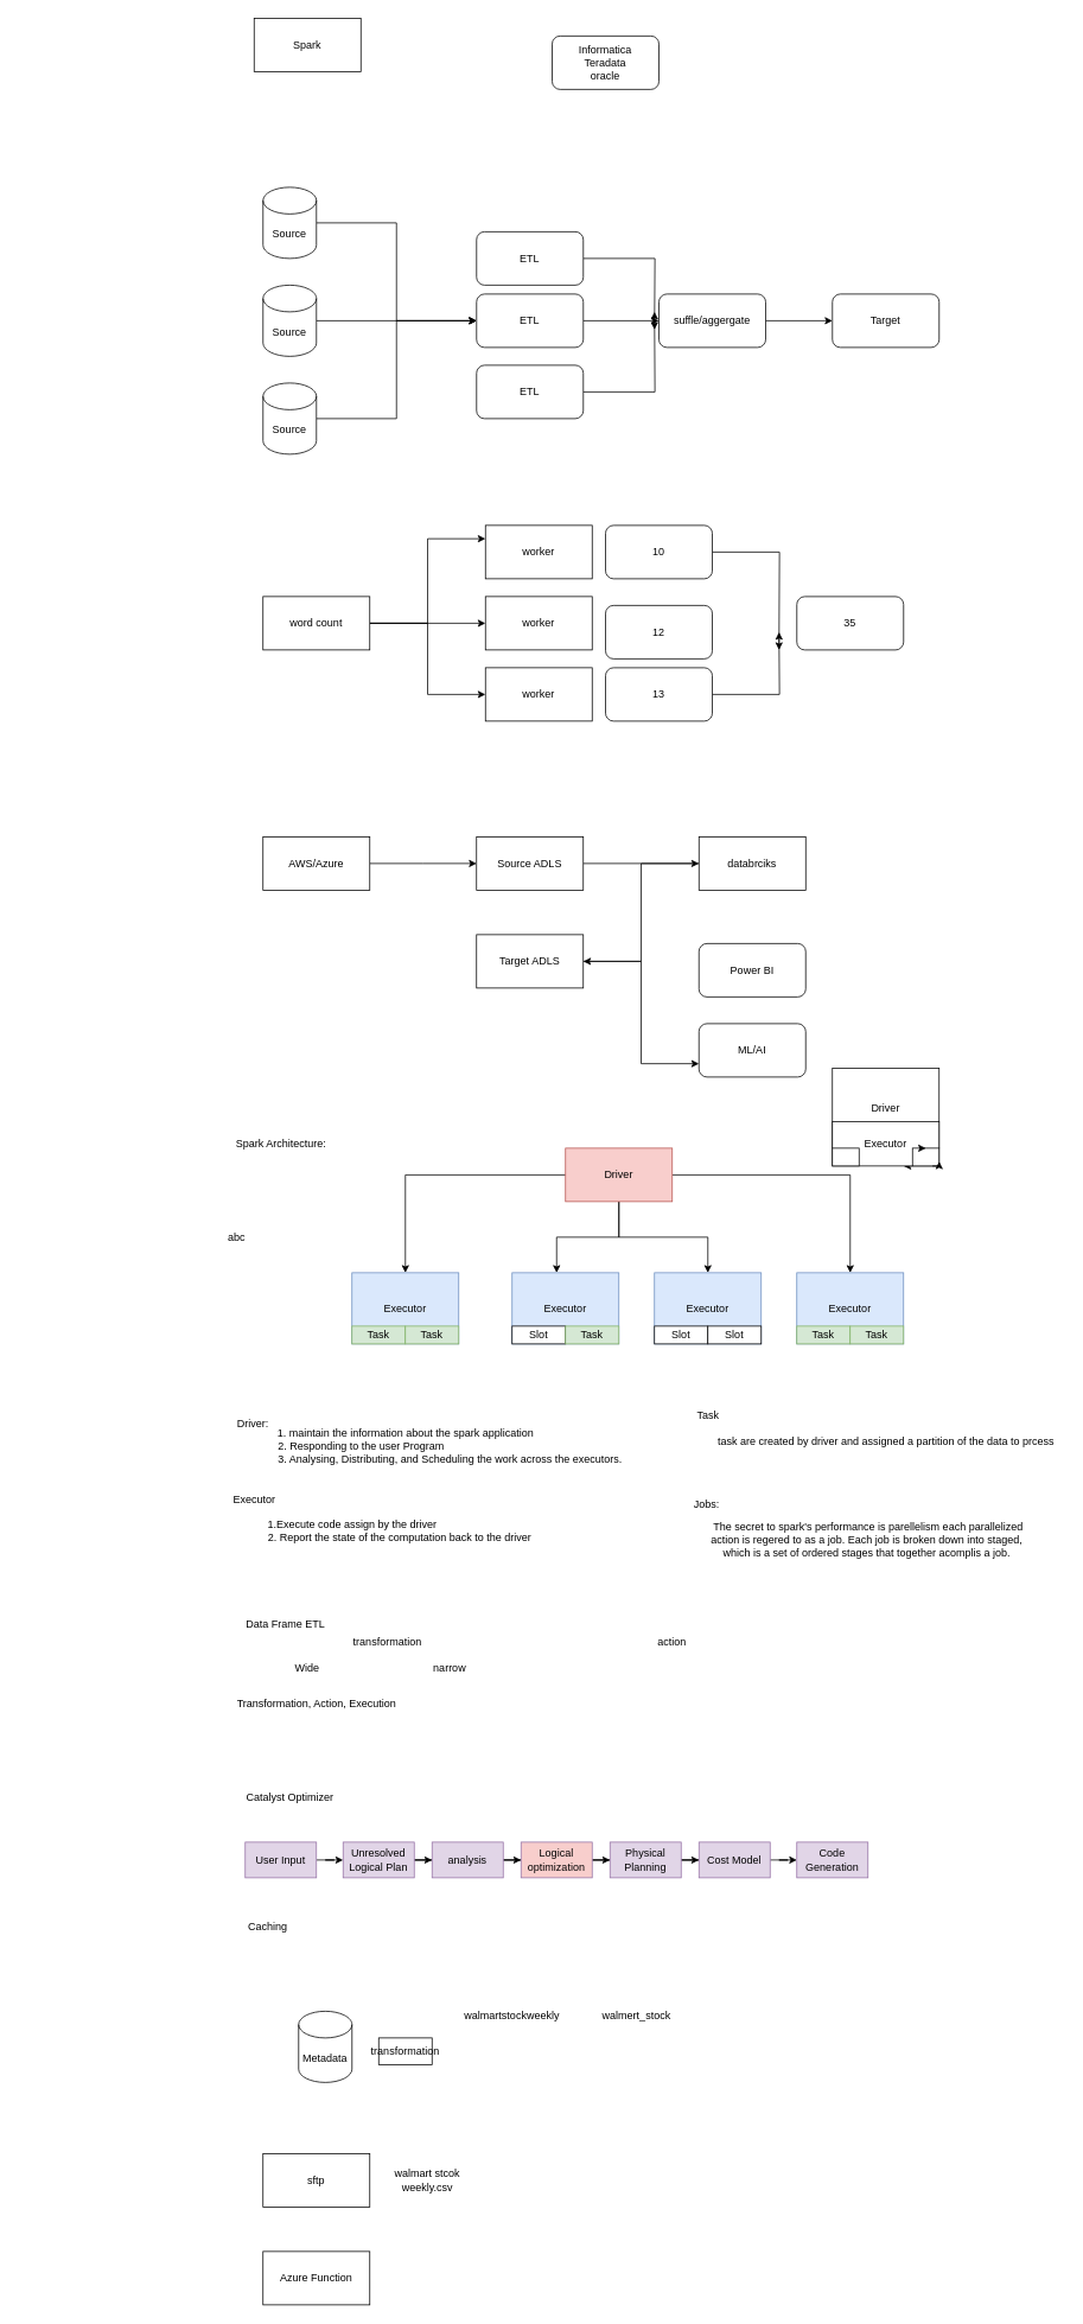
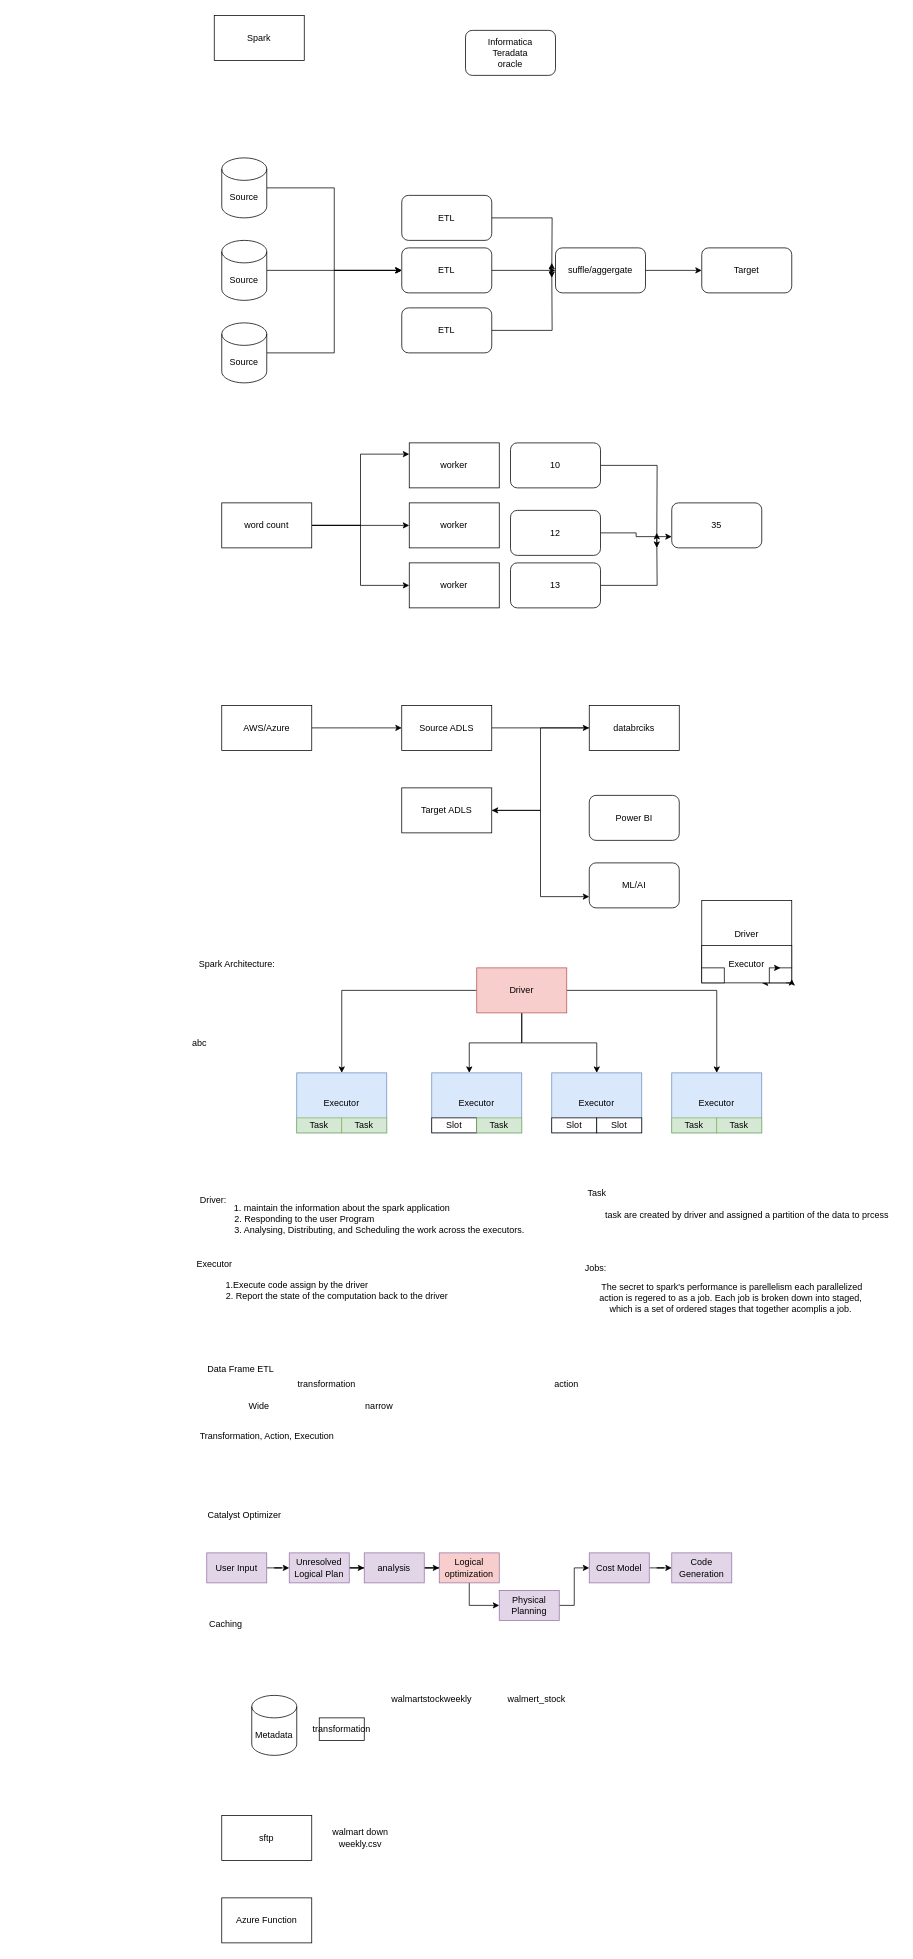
+ <mxCell id="28" style="edgeStyle=orthogonalEdgeStyle;rounded=0;orthogonalLoop=1;jettySize=auto;html=1;entryX=0;entryY=0.75;entryDx=0;entryDy=0;" parent="1" source="29" target="32" edge="1"><mxGeometry relative="1" as="geometry"><mxPoint x="875" y="710" as="targetPoint" /></mxGeometry></mxCell>
- <mxCell id="80" value="Physical Planning" style="rounded=0;whiteSpace=wrap;html=1;fillColor=#e1d5e7;strokeColor=#9673a6;" parent="1" vertex="1"><mxGeometry x="685" y="2070" width="80" height="40" as="geometry" /></mxCell>
+ <mxCell id="80" value="Physical Planning" style="rounded=0;whiteSpace=wrap;html=1;fillColor=#e1d5e7;strokeColor=#9673a6;" parent="1" vertex="1"><mxGeometry x="665" y="2120" width="80" height="40" as="geometry" /></mxCell>
- <mxCell id="96" value="walmart stcok weekly.csv" style="text;html=1;strokeColor=none;fillColor=none;align=center;verticalAlign=middle;whiteSpace=wrap;rounded=0;" vertex="1" parent="1"><mxGeometry x="425" y="2435" width="110" height="30" as="geometry" /></mxCell>
+ <mxCell id="96" value="walmart down weekly.csv" style="text;html=1;strokeColor=none;fillColor=none;align=center;verticalAlign=middle;whiteSpace=wrap;rounded=0;" vertex="1" parent="1"><mxGeometry x="425" y="2435" width="110" height="30" as="geometry" /></mxCell>
